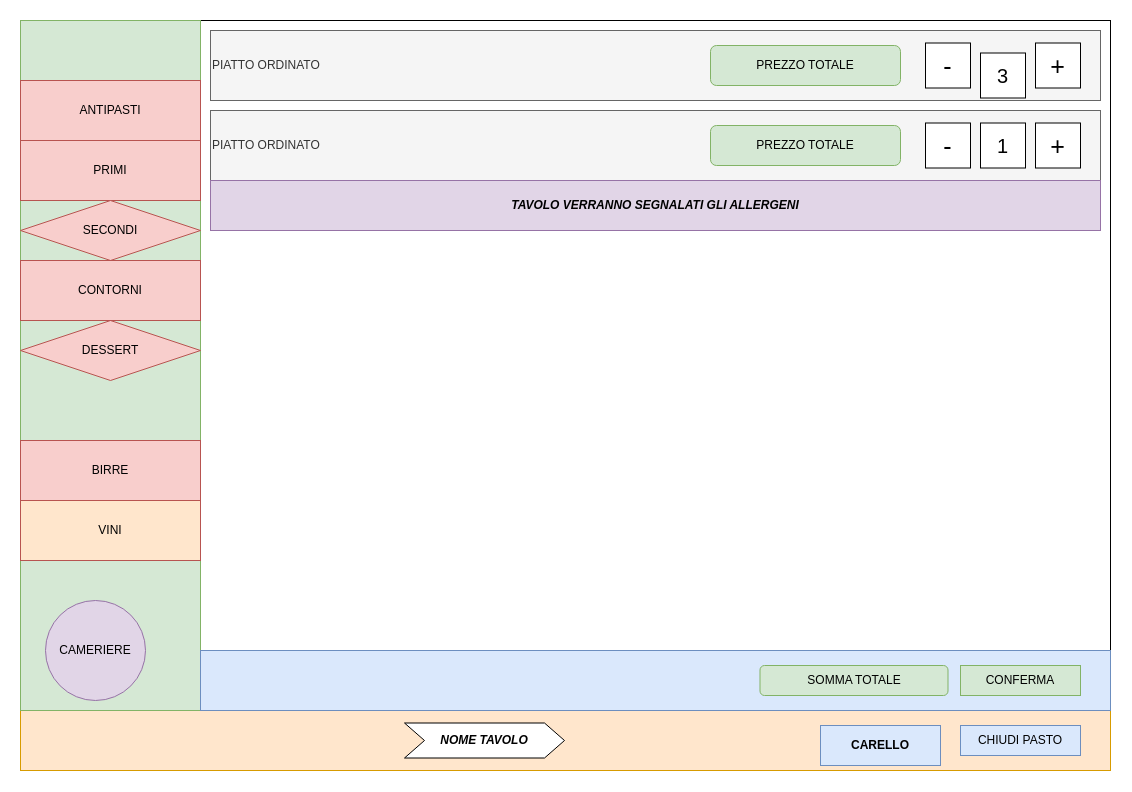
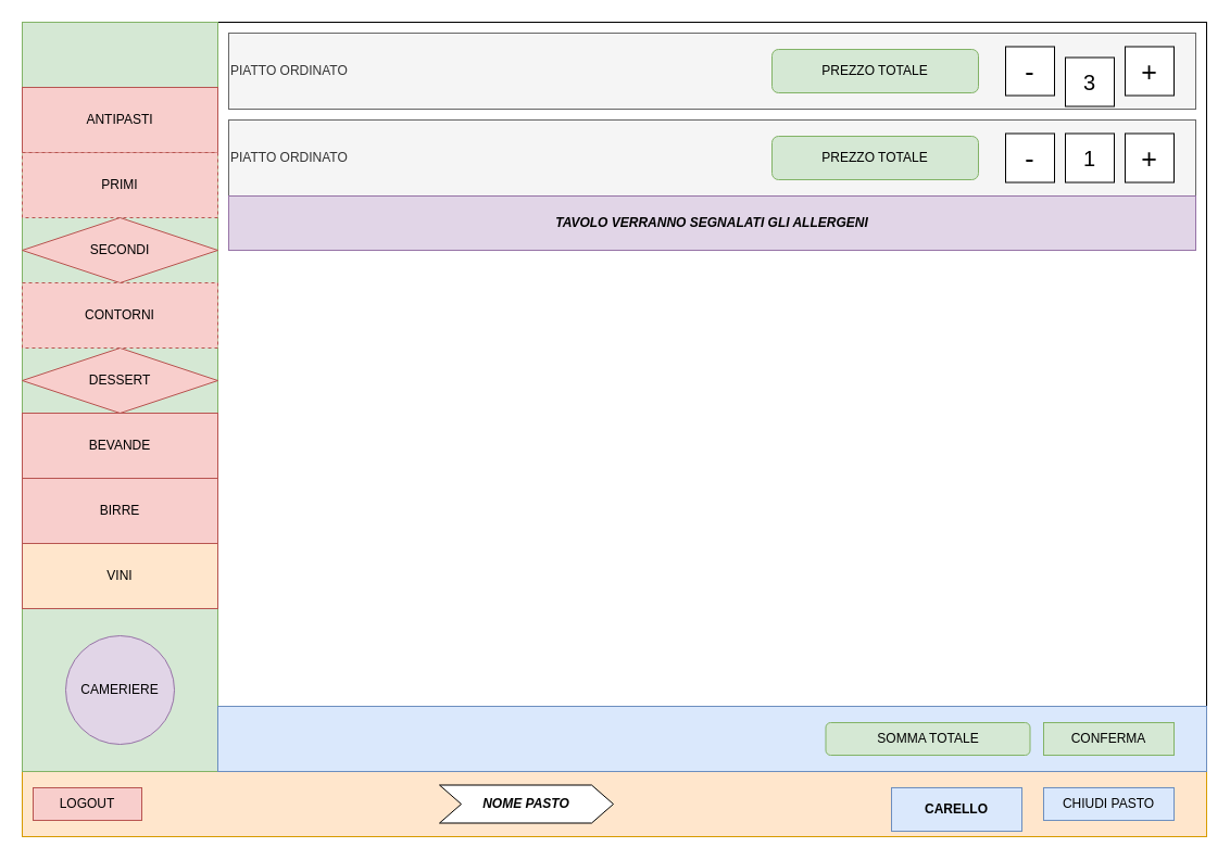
- <mxCell id="8" value="PRIMI" style="rounded=0;whiteSpace=wrap;html=1;fillColor=#f8cecc;strokeColor=#b85450;" parent="1" vertex="1"><mxGeometry x="20" y="140" width="180" height="60" as="geometry" /></mxCell>
+ <mxCell id="8" value="PRIMI" style="rounded=0;whiteSpace=wrap;html=1;fillColor=#f8cecc;strokeColor=#b85450;dashed=1;" parent="1" vertex="1"><mxGeometry x="20" y="140" width="180" height="60" as="geometry" /></mxCell>
- <mxCell id="16" value="CONTORNI" style="rounded=0;whiteSpace=wrap;html=1;fillColor=#f8cecc;strokeColor=#b85450;" parent="1" vertex="1"><mxGeometry x="20" y="260" width="180" height="60" as="geometry" /></mxCell>
+ <mxCell id="16" value="CONTORNI" style="rounded=0;whiteSpace=wrap;html=1;fillColor=#f8cecc;strokeColor=#b85450;dashed=1;" parent="1" vertex="1"><mxGeometry x="20" y="260" width="180" height="60" as="geometry" /></mxCell>
+ <mxCell id="11" value="BEVANDE" style="rounded=0;whiteSpace=wrap;html=1;fillColor=#f8cecc;strokeColor=#b85450;" parent="1" vertex="1"><mxGeometry x="20" y="380" width="180" height="60" as="geometry" /></mxCell>
- <mxCell id="13" value="CAMERIERE" style="ellipse;whiteSpace=wrap;html=1;aspect=fixed;fillColor=#e1d5e7;strokeColor=#9673a6;" parent="1" vertex="1"><mxGeometry x="45" y="600" width="100" height="100" as="geometry" /></mxCell>
+ <mxCell id="13" value="CAMERIERE" style="ellipse;whiteSpace=wrap;html=1;aspect=fixed;fillColor=#e1d5e7;strokeColor=#9673a6;" parent="1" vertex="1"><mxGeometry x="60" y="585" width="100" height="100" as="geometry" /></mxCell>
+ <mxCell id="31" value="LOGOUT" style="rounded=0;whiteSpace=wrap;html=1;fillColor=#f8cecc;strokeColor=#b85450;" vertex="1" parent="1"><mxGeometry x="30" y="725" width="100" height="30" as="geometry" /></mxCell>
- <mxCell id="14" value="&lt;b&gt;&lt;i&gt;NOME TAVOLO&lt;/i&gt;&lt;/b&gt;" style="shape=step;perimeter=stepPerimeter;whiteSpace=wrap;html=1;fixedSize=1;" parent="1" vertex="1"><mxGeometry x="404" y="722.5" width="160" height="35" as="geometry" /></mxCell>
+ <mxCell id="14" value="&lt;b&gt;&lt;i&gt;NOME PASTO&lt;/i&gt;&lt;/b&gt;" style="shape=step;perimeter=stepPerimeter;whiteSpace=wrap;html=1;fixedSize=1;" parent="1" vertex="1"><mxGeometry x="404" y="722.5" width="160" height="35" as="geometry" /></mxCell>
